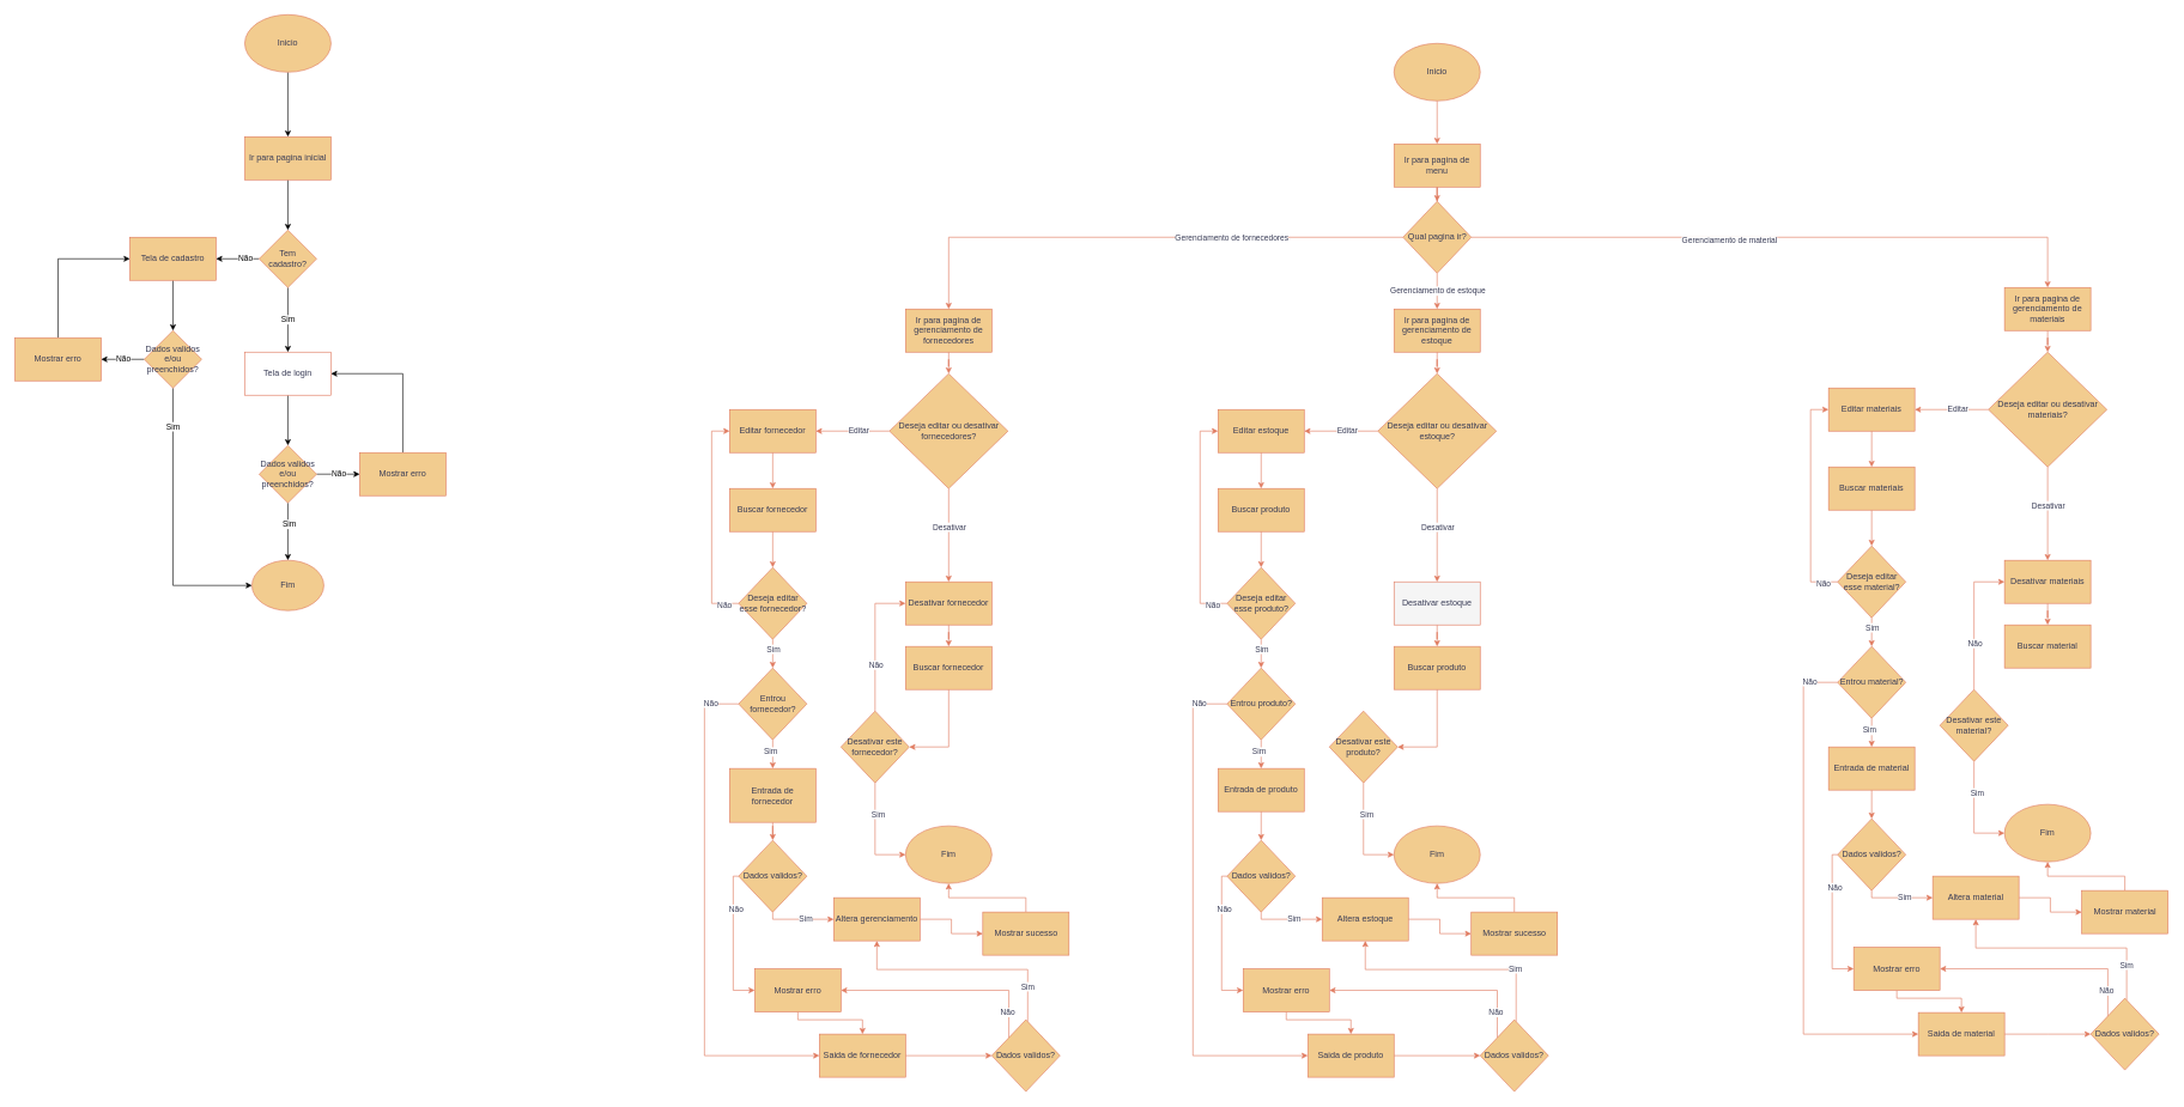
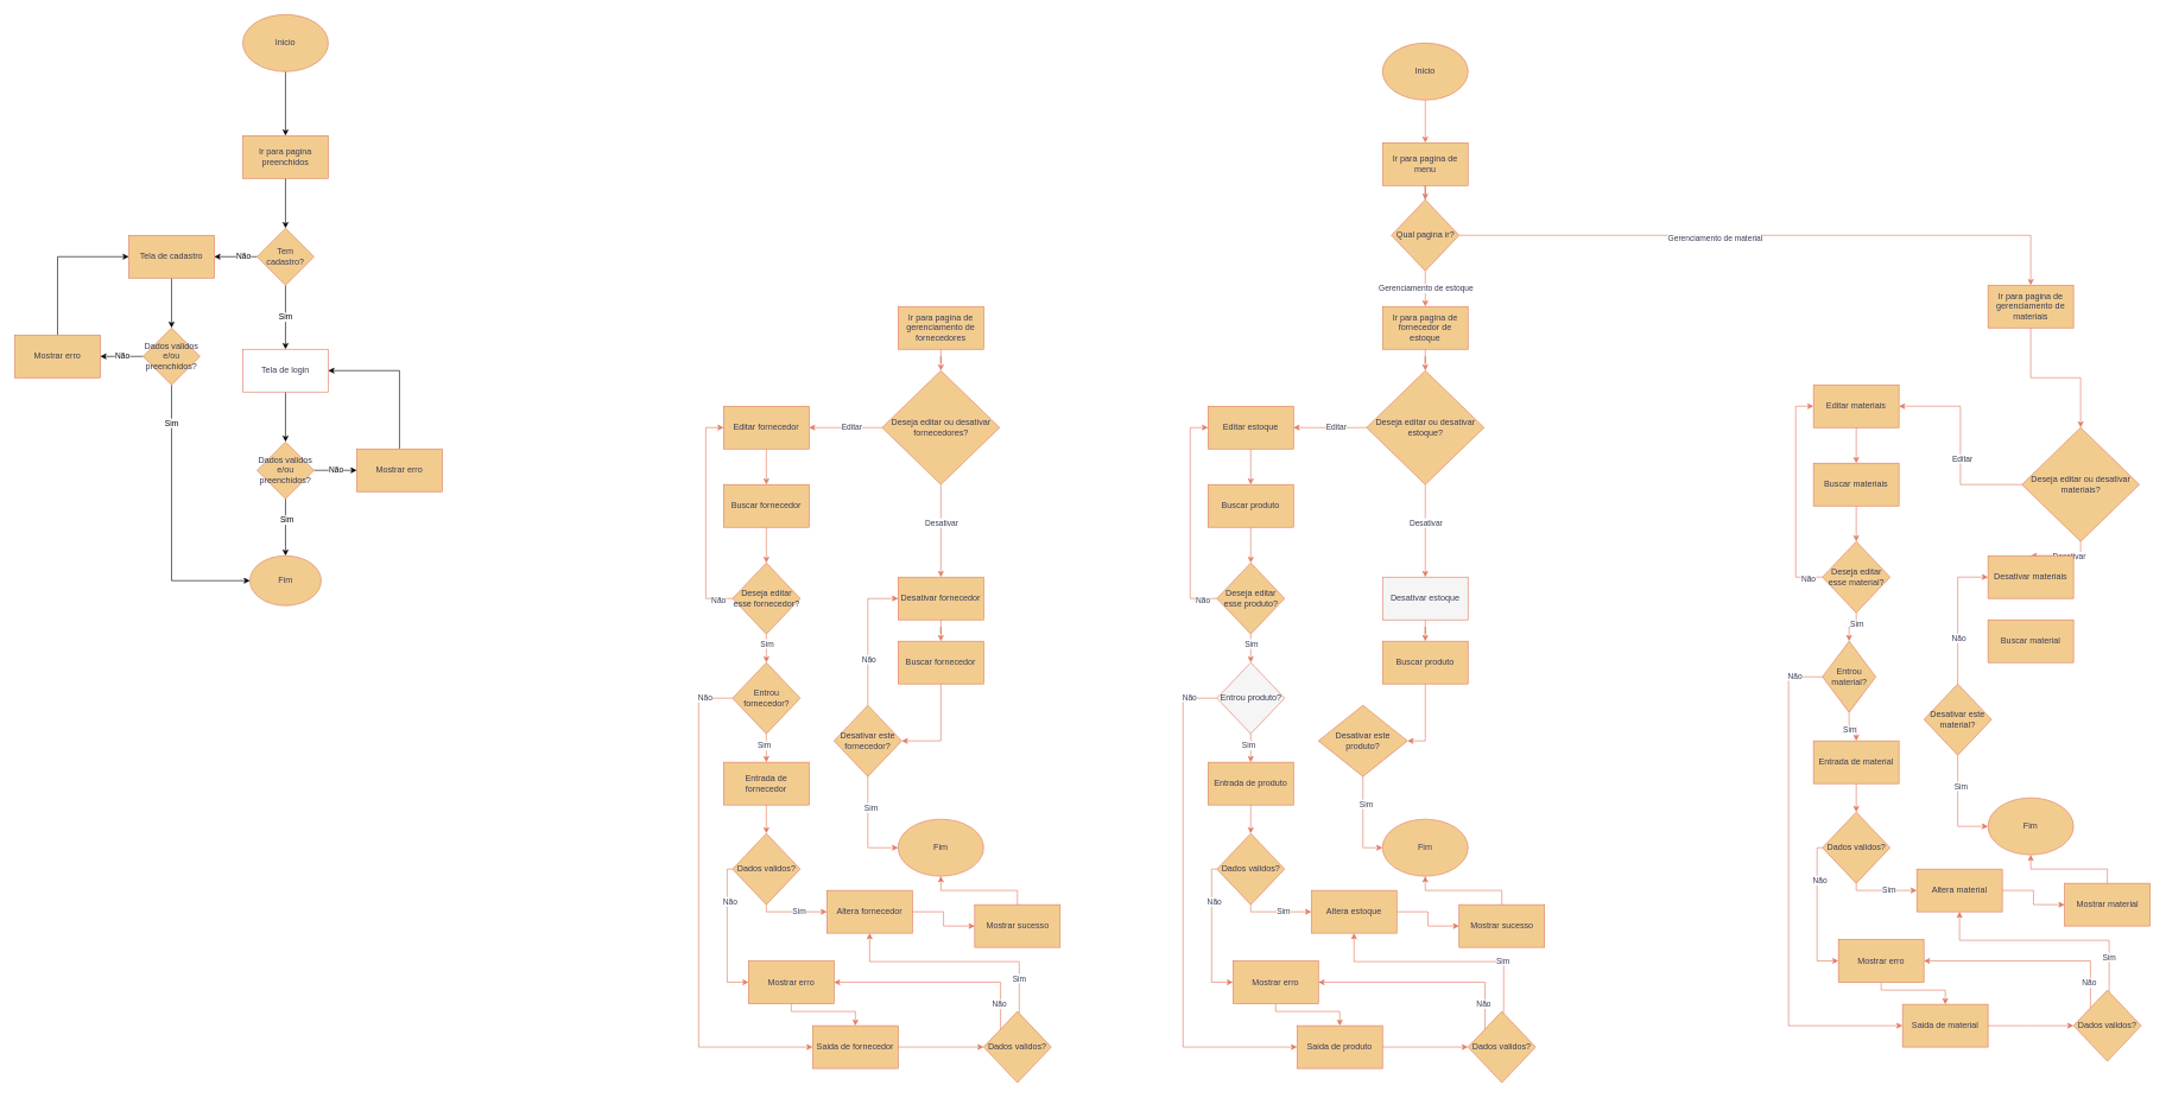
- <mxCell id="169" value="Ir para pagina inicial" style="whiteSpace=wrap;html=1;fillColor=#F2CC8F;strokeColor=#E07A5F;fontColor=#393C56;labelBackgroundColor=none;" parent="1" vertex="1"><mxGeometry x="340" y="190" width="120" height="60" as="geometry" /></mxCell>
+ <mxCell id="169" value="Ir para pagina preenchidos" style="whiteSpace=wrap;html=1;fillColor=#F2CC8F;strokeColor=#E07A5F;fontColor=#393C56;labelBackgroundColor=none;" parent="1" vertex="1"><mxGeometry x="340" y="190" width="120" height="60" as="geometry" /></mxCell>
- <mxCell id="59" style="edgeStyle=orthogonalEdgeStyle;rounded=0;orthogonalLoop=1;jettySize=auto;html=1;strokeColor=#E07A5F;fontColor=#393C56;fillColor=#F2CC8F;" parent="1" source="61" target="75" edge="1"><mxGeometry relative="1" as="geometry"><mxPoint x="1300" y="370" as="targetPoint" /></mxGeometry></mxCell>
- <mxCell id="60" value="Gerenciamento de fornecedores" style="edgeLabel;html=1;align=center;verticalAlign=middle;resizable=0;points=[];strokeColor=#E07A5F;fontColor=#393C56;fillColor=#F2CC8F;" parent="59" vertex="1" connectable="0"><mxGeometry x="-0.348" relative="1" as="geometry"><mxPoint as="offset" /></mxGeometry></mxCell>
- <mxCell id="17" value="Ir para pagina de gerenciamento de estoque" style="whiteSpace=wrap;html=1;fillColor=#F2CC8F;strokeColor=#E07A5F;fontColor=#393C56;labelBackgroundColor=none;" parent="1" vertex="1"><mxGeometry x="1940" y="430" width="120" height="60" as="geometry" /></mxCell>
+ <mxCell id="17" value="Ir para pagina de fornecedor de estoque" style="whiteSpace=wrap;html=1;fillColor=#F2CC8F;strokeColor=#E07A5F;fontColor=#393C56;labelBackgroundColor=none;" parent="1" vertex="1"><mxGeometry x="1940" y="430" width="120" height="60" as="geometry" /></mxCell>
- <mxCell id="120" value="Deseja editar ou desativar materiais?" style="rhombus;whiteSpace=wrap;html=1;fillColor=#F2CC8F;strokeColor=#E07A5F;fontColor=#393C56;labelBackgroundColor=none;" parent="1" vertex="1"><mxGeometry x="2767.5" y="490" width="165" height="160" as="geometry" /></mxCell>
+ <mxCell id="120" value="Deseja editar ou desativar materiais?" style="rhombus;whiteSpace=wrap;html=1;fillColor=#F2CC8F;strokeColor=#E07A5F;fontColor=#393C56;labelBackgroundColor=none;" parent="1" vertex="1"><mxGeometry x="2837.5" y="600" width="165" height="160" as="geometry" /></mxCell>
- <mxCell id="123" value="" style="edgeStyle=orthogonalEdgeStyle;rounded=0;orthogonalLoop=1;jettySize=auto;html=1;strokeColor=#E07A5F;fontColor=#393C56;fillColor=#F2CC8F;" parent="1" source="124" target="128" edge="1"><mxGeometry relative="1" as="geometry" /></mxCell>
- <mxCell id="145" value="Entrou material?" style="rhombus;whiteSpace=wrap;html=1;fillColor=#F2CC8F;strokeColor=#E07A5F;fontColor=#393C56;labelBackgroundColor=none;" parent="1" vertex="1"><mxGeometry x="2557.5" y="900" width="95" height="100" as="geometry" /></mxCell>
+ <mxCell id="145" value="Entrou material?" style="rhombus;whiteSpace=wrap;html=1;fillColor=#F2CC8F;strokeColor=#E07A5F;fontColor=#393C56;labelBackgroundColor=none;" parent="1" vertex="1"><mxGeometry x="2557.5" y="900" width="75" height="100" as="geometry" /></mxCell>
- <mxCell id="34" value="Entrou produto?" style="rhombus;whiteSpace=wrap;html=1;fillColor=#F2CC8F;strokeColor=#E07A5F;fontColor=#393C56;labelBackgroundColor=none;" parent="1" vertex="1"><mxGeometry x="1707.5" y="930" width="95" height="100" as="geometry" /></mxCell>
+ <mxCell id="34" value="Entrou produto?" style="rhombus;whiteSpace=wrap;html=1;fillColor=#f5f5f5;strokeColor=#E07A5F;fontColor=#393C56;labelBackgroundColor=none;" parent="1" vertex="1"><mxGeometry x="1707.5" y="930" width="95" height="100" as="geometry" /></mxCell>
- <mxCell id="22" value="Desativar este produto?" style="rhombus;whiteSpace=wrap;html=1;fillColor=#F2CC8F;strokeColor=#E07A5F;fontColor=#393C56;labelBackgroundColor=none;" parent="1" vertex="1"><mxGeometry x="1850" y="990" width="95" height="100" as="geometry" /></mxCell>
+ <mxCell id="22" value="Desativar este produto?" style="rhombus;whiteSpace=wrap;html=1;fillColor=#F2CC8F;strokeColor=#E07A5F;fontColor=#393C56;labelBackgroundColor=none;" parent="1" vertex="1"><mxGeometry x="1850" y="990" width="125" height="100" as="geometry" /></mxCell>
- <mxCell id="96" value="Entrada de fornecedor" style="whiteSpace=wrap;html=1;fillColor=#F2CC8F;strokeColor=#E07A5F;fontColor=#393C56;labelBackgroundColor=none;" parent="1" vertex="1"><mxGeometry x="1015" y="1070" width="120" height="75" as="geometry" /></mxCell>
+ <mxCell id="96" value="Entrada de fornecedor" style="whiteSpace=wrap;html=1;fillColor=#F2CC8F;strokeColor=#E07A5F;fontColor=#393C56;labelBackgroundColor=none;" parent="1" vertex="1"><mxGeometry x="1015" y="1070" width="120" height="60" as="geometry" /></mxCell>
- <mxCell id="103" value="Altera gerenciamento" style="whiteSpace=wrap;html=1;fillColor=#F2CC8F;strokeColor=#E07A5F;fontColor=#393C56;labelBackgroundColor=none;" parent="1" vertex="1"><mxGeometry x="1160" y="1250" width="120" height="60" as="geometry" /></mxCell>
+ <mxCell id="103" value="Altera fornecedor" style="whiteSpace=wrap;html=1;fillColor=#F2CC8F;strokeColor=#E07A5F;fontColor=#393C56;labelBackgroundColor=none;" parent="1" vertex="1"><mxGeometry x="1160" y="1250" width="120" height="60" as="geometry" /></mxCell>
